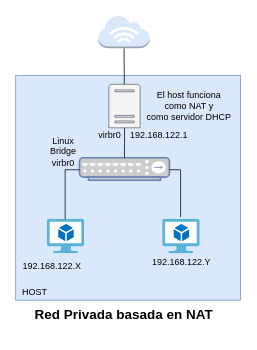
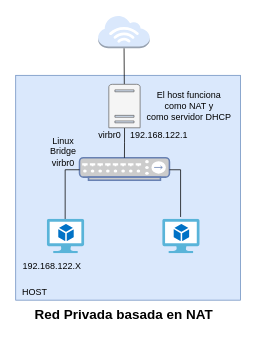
- <mxCell id="14" value="192.168.122.Y" style="text;html=1;resizable=0;autosize=1;align=center;verticalAlign=middle;points=[];fillColor=none;strokeColor=none;rounded=0;" vertex="1" parent="1"><mxGeometry x="196" y="340" width="90" height="20" as="geometry" /></mxCell>
